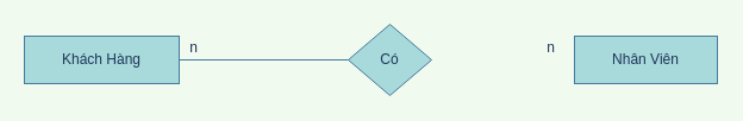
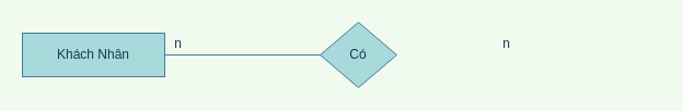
- <mxCell id="2" value="Khách Hàng" style="rounded=0;whiteSpace=wrap;html=1;sketch=0;strokeColor=#457B9D;fillColor=#A8DADC;fontColor=#1D3557;" vertex="1" parent="1"><mxGeometry x="20" y="30" width="130" height="40" as="geometry" /></mxCell>
+ <mxCell id="2" value="Khách Nhân" style="rounded=0;whiteSpace=wrap;html=1;sketch=0;strokeColor=#457B9D;fillColor=#A8DADC;fontColor=#1D3557;" vertex="1" parent="1"><mxGeometry x="20" y="30" width="130" height="40" as="geometry" /></mxCell>
- <mxCell id="3" value="Nhân Viên" style="rounded=0;whiteSpace=wrap;html=1;sketch=0;strokeColor=#457B9D;fillColor=#A8DADC;fontColor=#1D3557;" vertex="1" parent="1"><mxGeometry x="482" y="30" width="120" height="40" as="geometry" /></mxCell>
